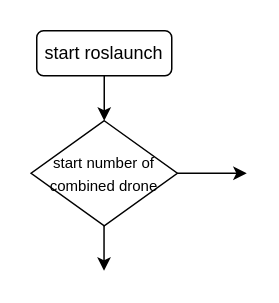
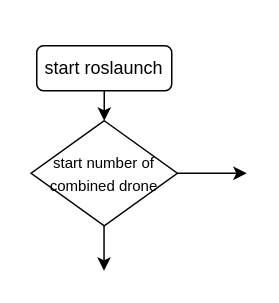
- <mxCell id="2" value="start roslaunch" style="rounded=1;whiteSpace=wrap;html=1;" vertex="1" parent="1"><mxGeometry x="24" y="20" width="90" height="30" as="geometry" /></mxCell>
+ <mxCell id="2" value="start roslaunch" style="rounded=1;whiteSpace=wrap;html=1;" vertex="1" parent="1"><mxGeometry x="24" y="30" width="90" height="30" as="geometry" /></mxCell>
